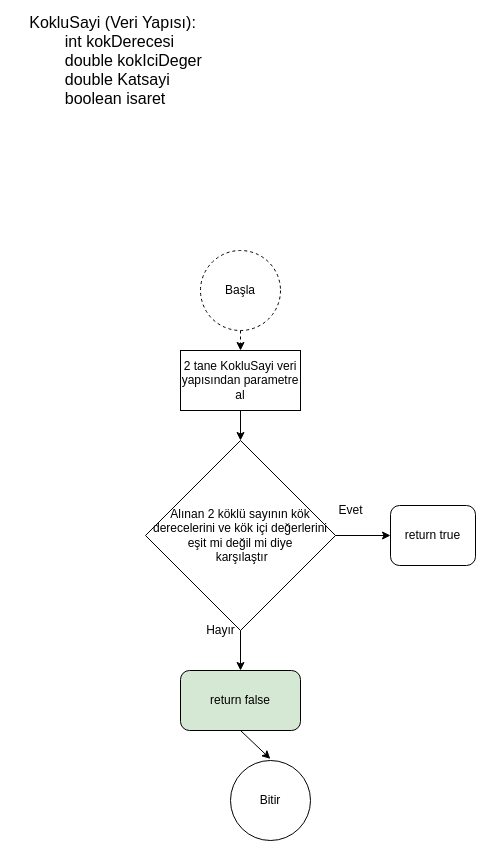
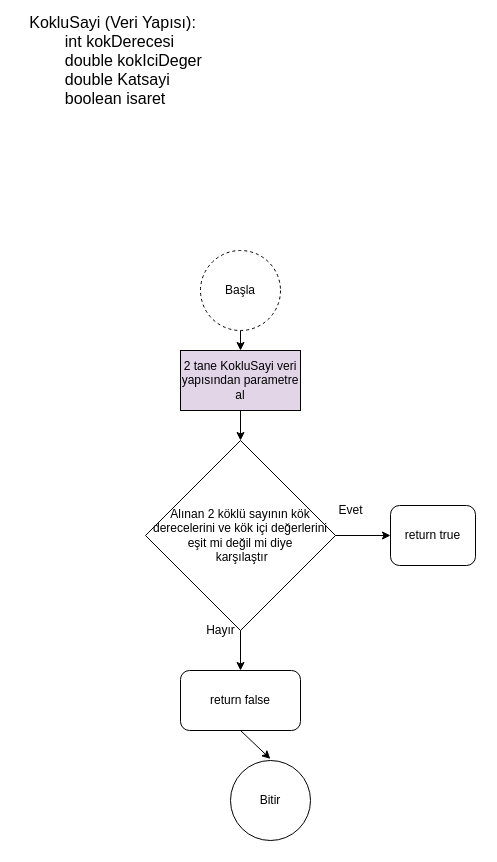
- <mxCell id="10" value="" style="endArrow=classic;html=1;entryX=0.5;entryY=0;entryDx=0;entryDy=0;exitX=0.5;exitY=1;exitDx=0;exitDy=0;dashed=1;" edge="1" parent="1" source="2" target="15"><mxGeometry width="50" height="50" relative="1" as="geometry"><mxPoint x="230" y="210" as="sourcePoint" /><mxPoint x="240" y="240" as="targetPoint" /></mxGeometry></mxCell>
+ <mxCell id="10" value="" style="endArrow=classic;html=1;entryX=0.5;entryY=0;entryDx=0;entryDy=0;exitX=0.5;exitY=1;exitDx=0;exitDy=0;" edge="1" parent="1" source="2" target="15"><mxGeometry width="50" height="50" relative="1" as="geometry"><mxPoint x="230" y="210" as="sourcePoint" /><mxPoint x="240" y="240" as="targetPoint" /></mxGeometry></mxCell>
- <mxCell id="15" value="2 tane KokluSayi veri yapısından parametre al" style="rounded=0;whiteSpace=wrap;html=1;" vertex="1" parent="1"><mxGeometry x="180" y="350" width="120" height="60" as="geometry" /></mxCell>
+ <mxCell id="15" value="2 tane KokluSayi veri yapısından parametre al" style="rounded=0;whiteSpace=wrap;html=1;fillColor=#e1d5e7;" vertex="1" parent="1"><mxGeometry x="180" y="350" width="120" height="60" as="geometry" /></mxCell>
- <mxCell id="5" value="return false" style="rounded=1;whiteSpace=wrap;html=1;fillColor=#d5e8d4;" vertex="1" parent="1"><mxGeometry x="180" y="670" width="120" height="60" as="geometry" /></mxCell>
+ <mxCell id="5" value="return false" style="rounded=1;whiteSpace=wrap;html=1;" vertex="1" parent="1"><mxGeometry x="180" y="670" width="120" height="60" as="geometry" /></mxCell>
